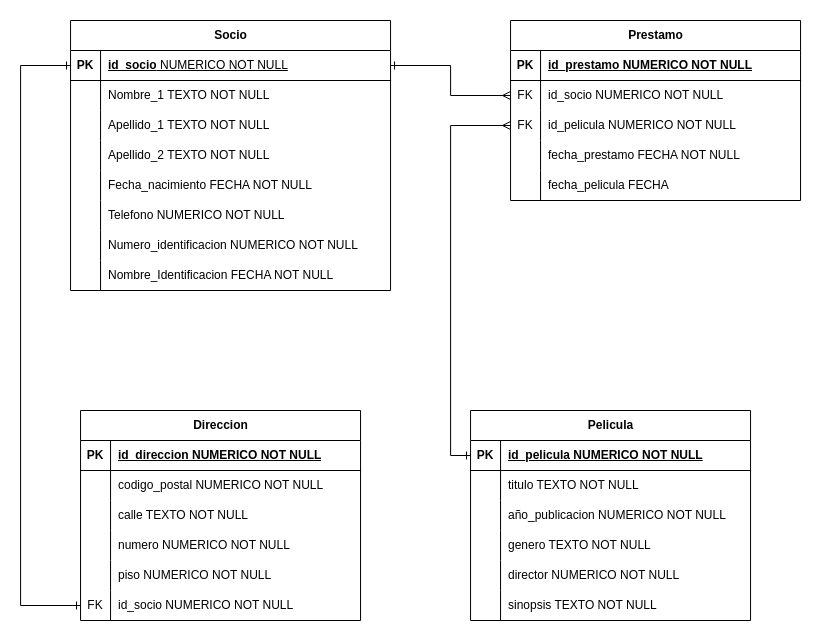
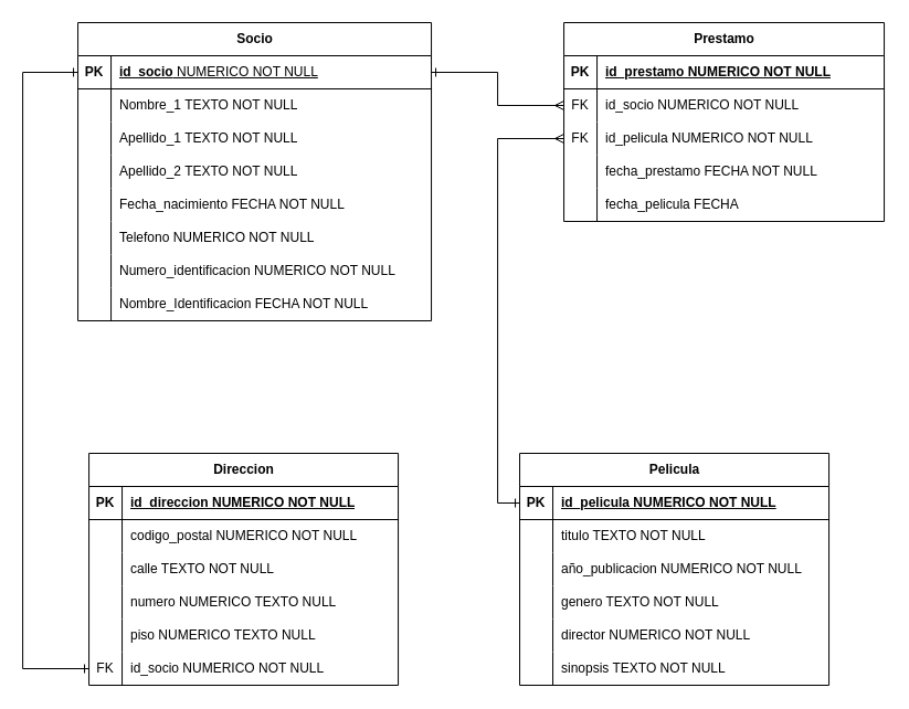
- <mxCell id="39" value="numero NUMERICO NOT NULL" style="shape=partialRectangle;connectable=0;fillColor=none;top=0;left=0;bottom=0;right=0;align=left;spacingLeft=6;overflow=hidden;whiteSpace=wrap;html=1;" vertex="1" parent="37"><mxGeometry x="30" width="250" height="30" as="geometry"><mxRectangle width="250" height="30" as="alternateBounds" /></mxGeometry></mxCell>
+ <mxCell id="39" value="numero NUMERICO TEXTO NULL" style="shape=partialRectangle;connectable=0;fillColor=none;top=0;left=0;bottom=0;right=0;align=left;spacingLeft=6;overflow=hidden;whiteSpace=wrap;html=1;" vertex="1" parent="37"><mxGeometry x="30" width="250" height="30" as="geometry"><mxRectangle width="250" height="30" as="alternateBounds" /></mxGeometry></mxCell>
- <mxCell id="42" value="piso NUMERICO NOT NULL" style="shape=partialRectangle;connectable=0;fillColor=none;top=0;left=0;bottom=0;right=0;align=left;spacingLeft=6;overflow=hidden;whiteSpace=wrap;html=1;" vertex="1" parent="40"><mxGeometry x="30" width="250" height="30" as="geometry"><mxRectangle width="250" height="30" as="alternateBounds" /></mxGeometry></mxCell>
+ <mxCell id="42" value="piso NUMERICO TEXTO NULL" style="shape=partialRectangle;connectable=0;fillColor=none;top=0;left=0;bottom=0;right=0;align=left;spacingLeft=6;overflow=hidden;whiteSpace=wrap;html=1;" vertex="1" parent="40"><mxGeometry x="30" width="250" height="30" as="geometry"><mxRectangle width="250" height="30" as="alternateBounds" /></mxGeometry></mxCell>
